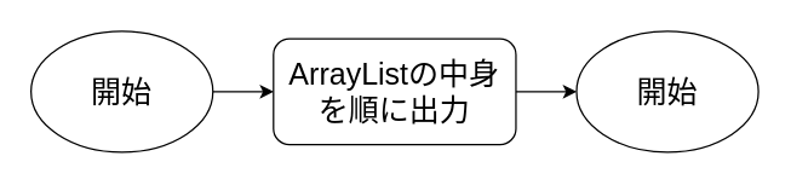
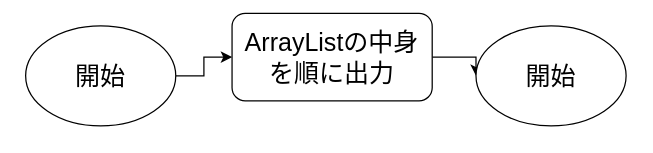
- <mxCell id="5" value="ArrayListの中身を順に出力" style="rounded=1;whiteSpace=wrap;html=1;fontSize=20;" vertex="1" parent="1"><mxGeometry x="180" y="25" width="160" height="70" as="geometry" /></mxCell>
+ <mxCell id="5" value="ArrayListの中身を順に出力" style="rounded=1;whiteSpace=wrap;html=1;fontSize=20;" vertex="1" parent="1"><mxGeometry x="185" y="10" width="160" height="70" as="geometry" /></mxCell>
